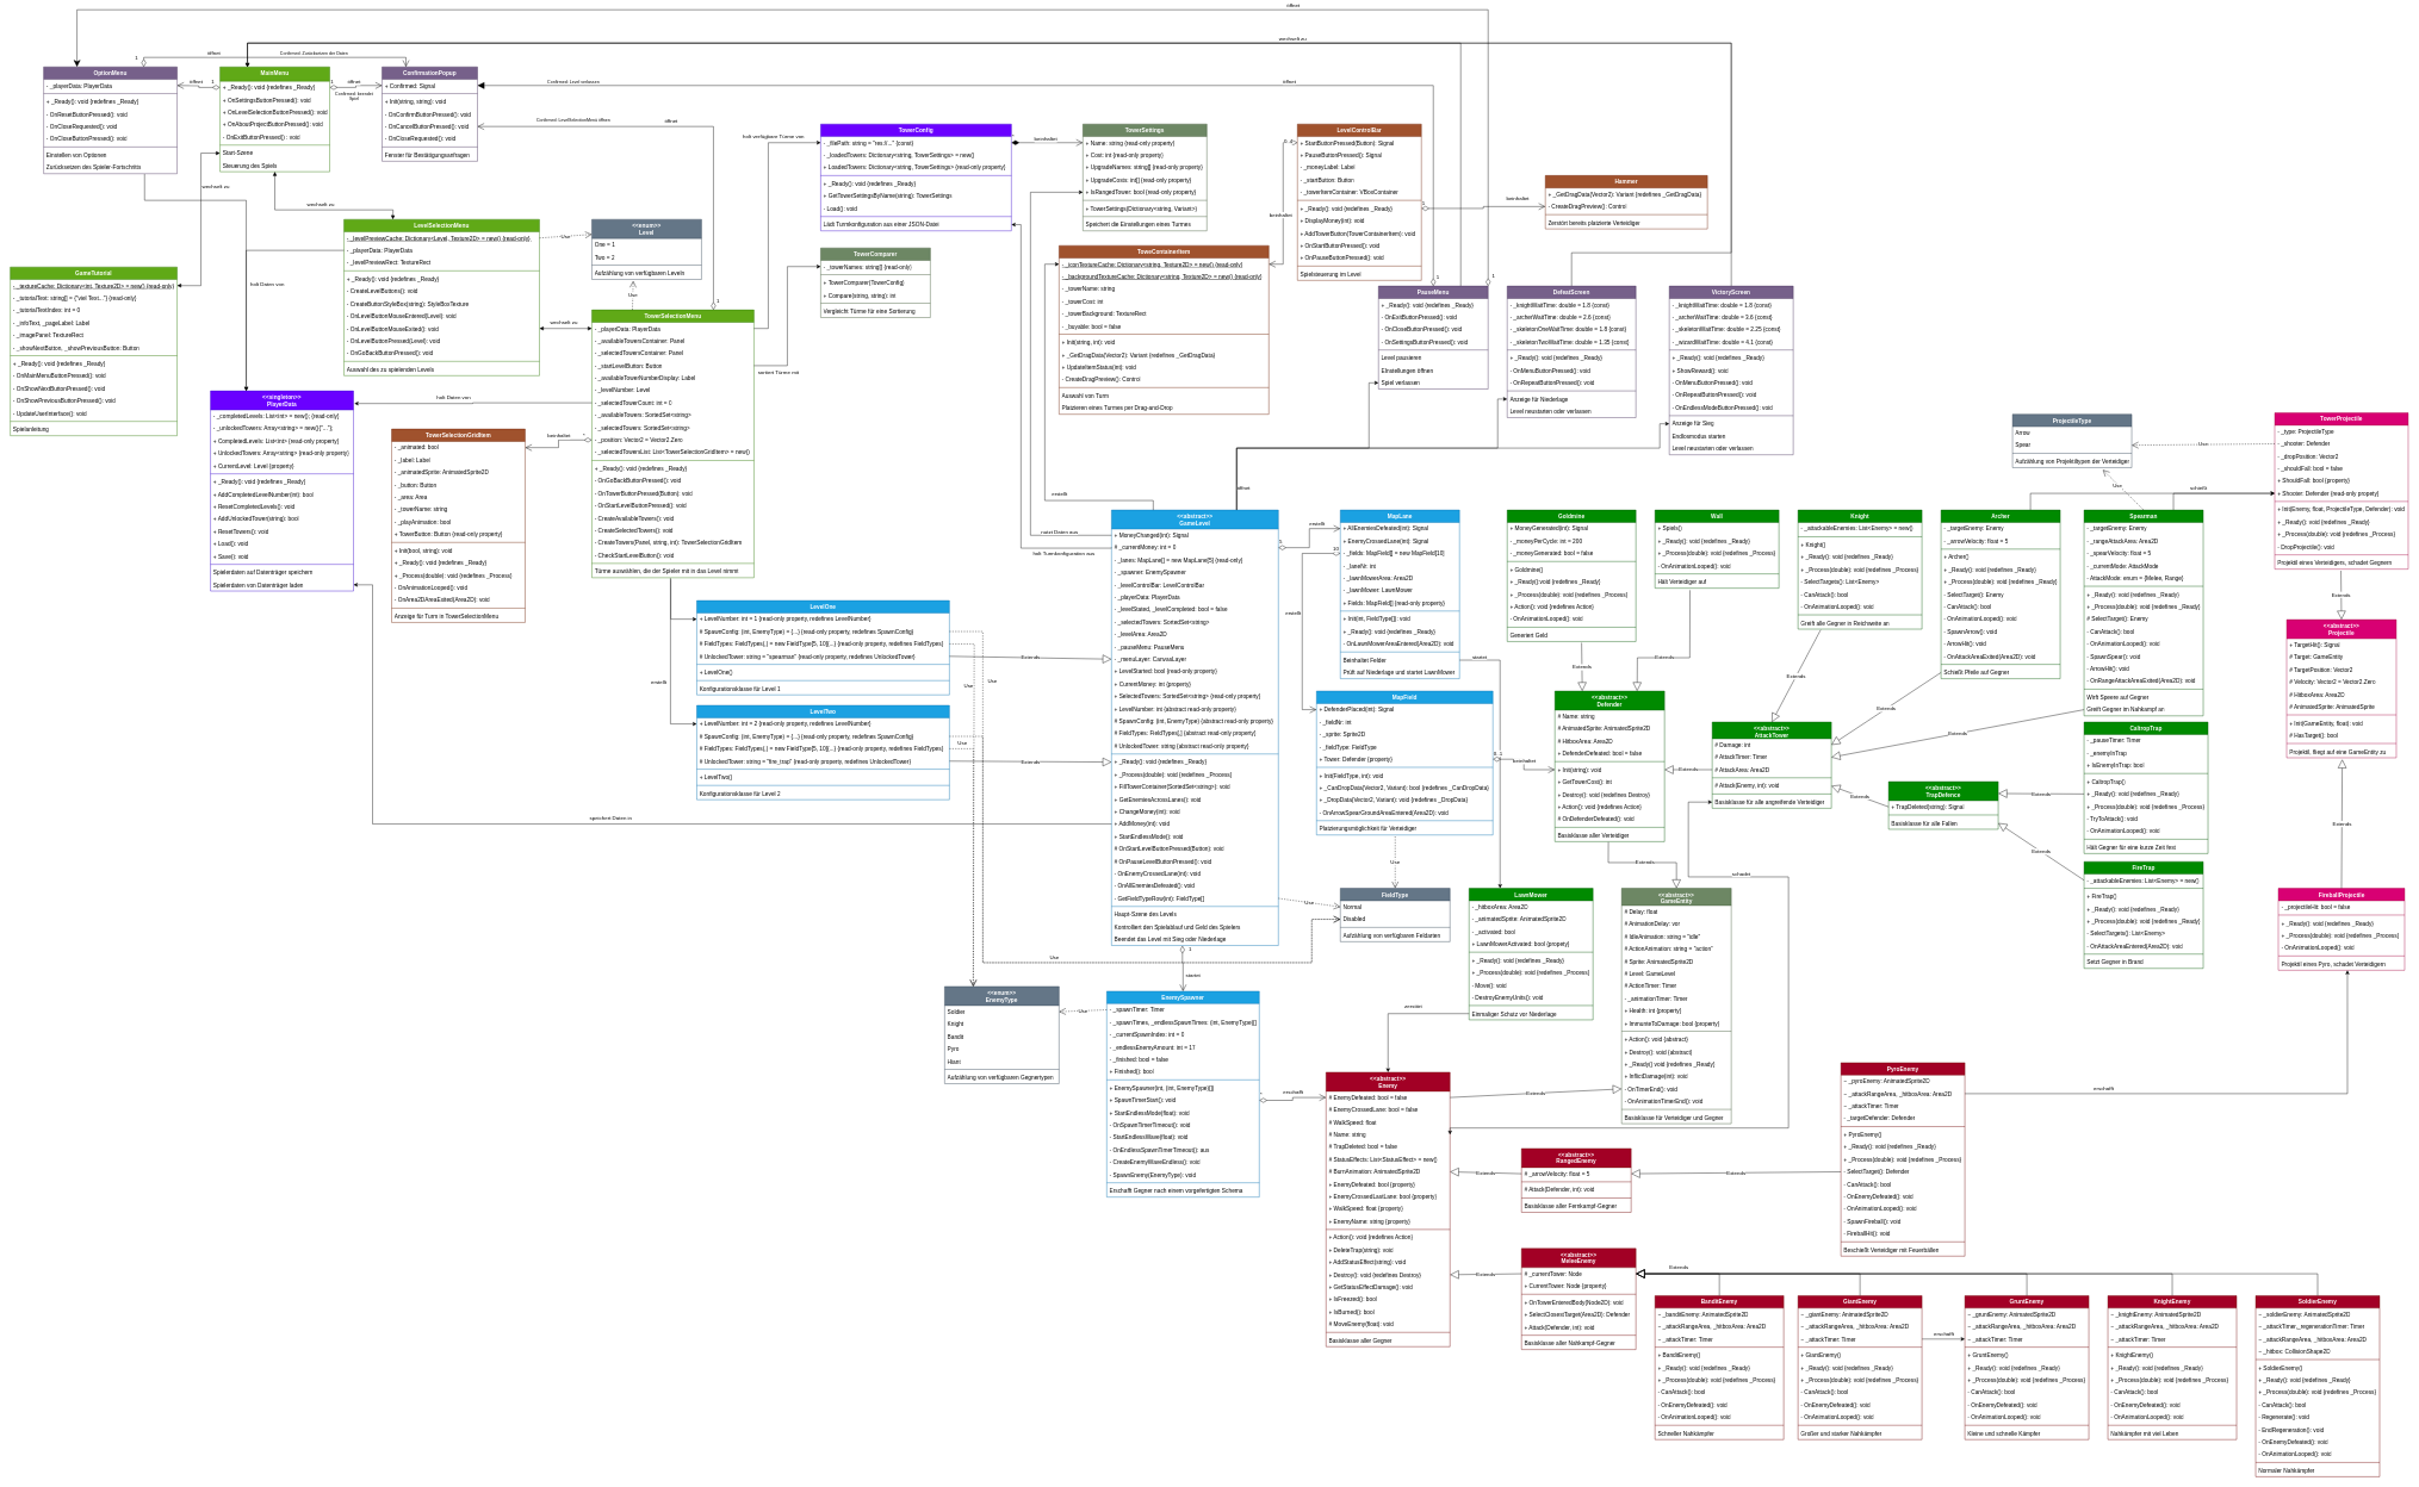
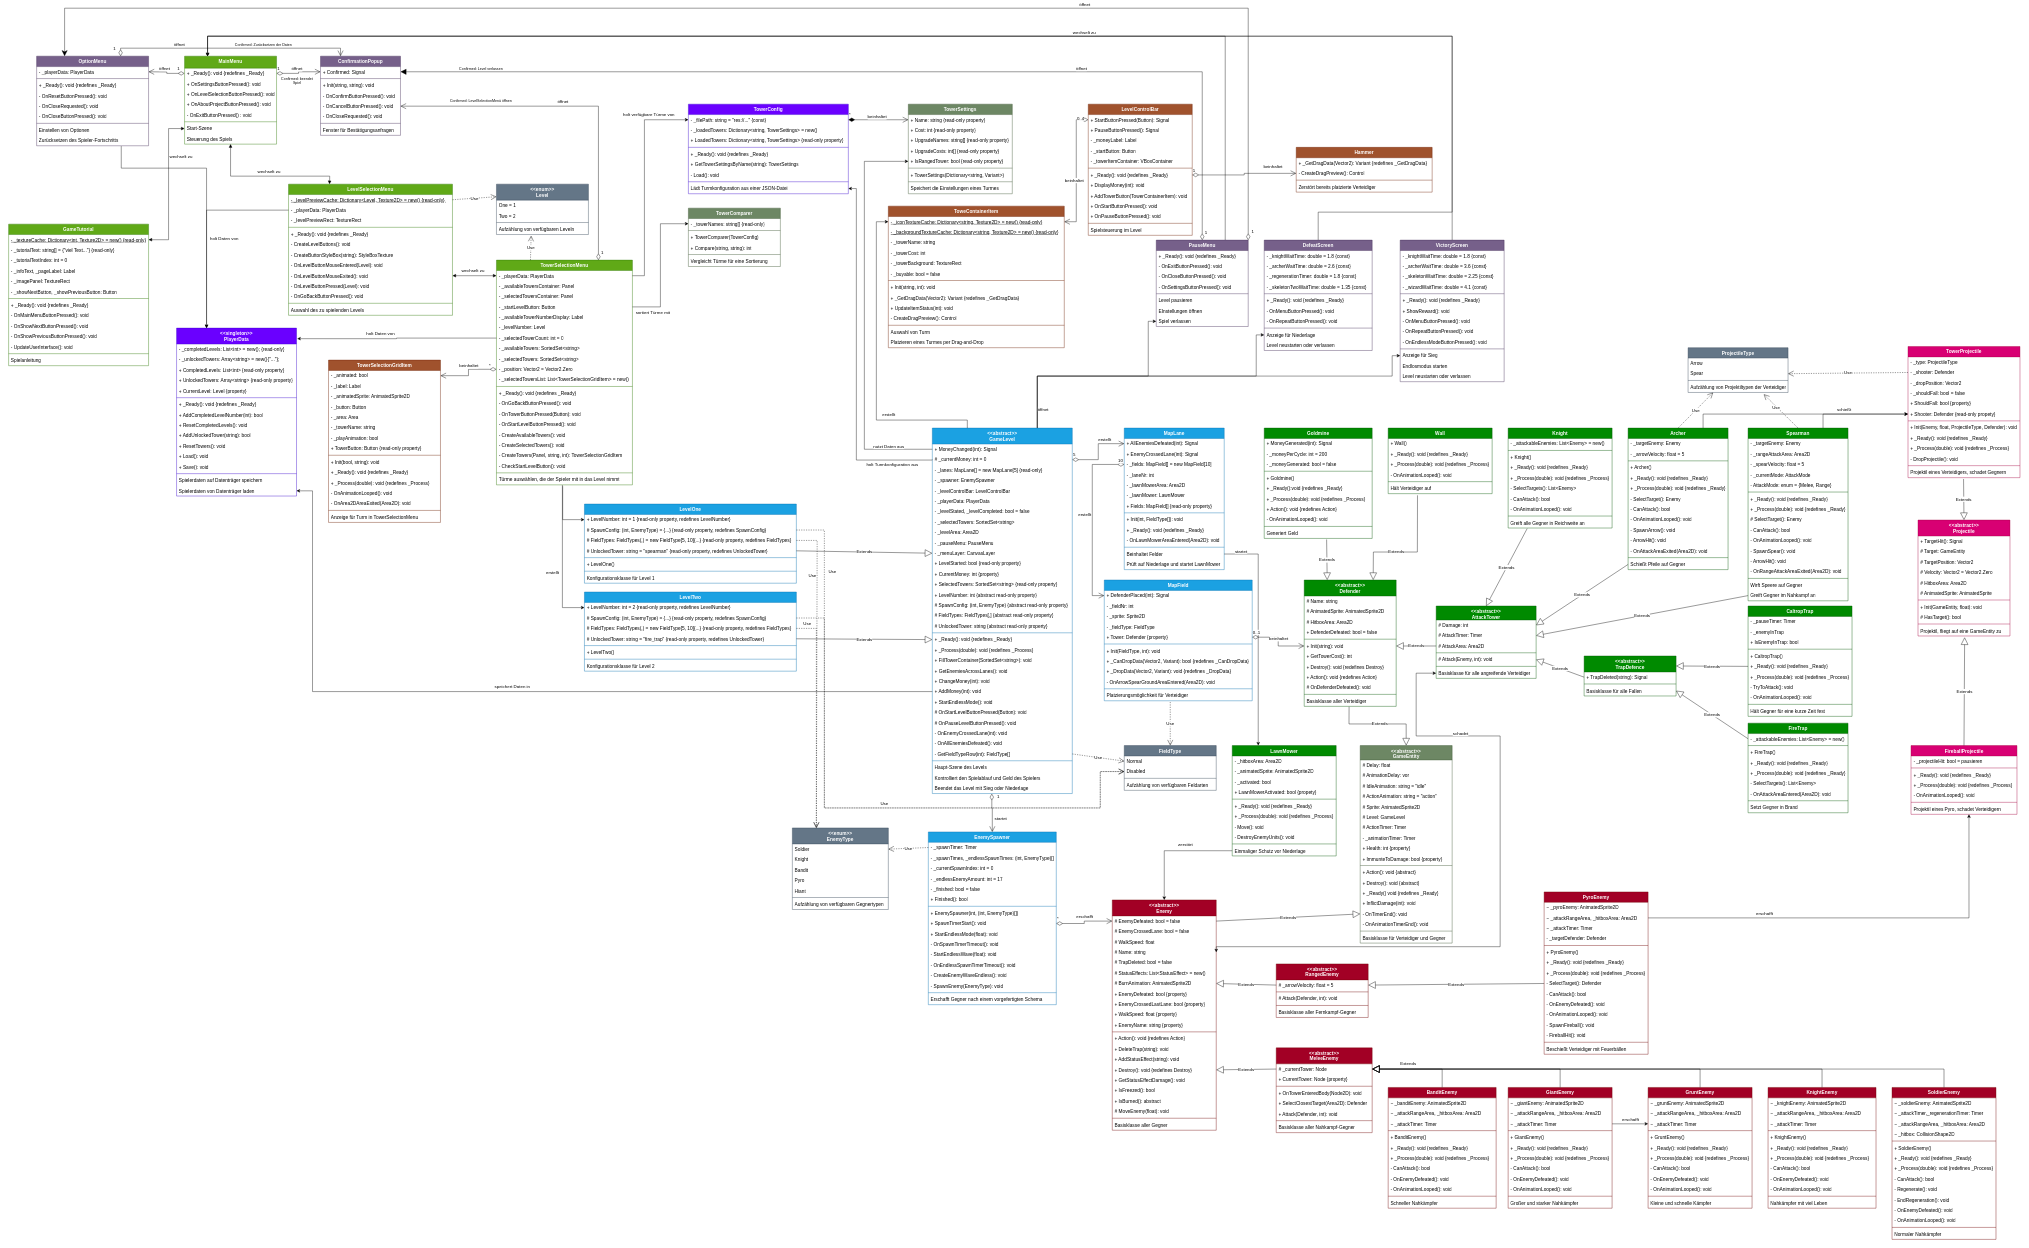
- <mxCell id="364" value="- _skeletonOneWaitTime: double = 1.8 {const}" style="text;strokeColor=none;fillColor=none;align=left;verticalAlign=top;spacingLeft=4;spacingRight=4;overflow=hidden;rotatable=0;points=[[0,0.5],[1,0.5]];portConstraint=eastwest;whiteSpace=wrap;html=1;" parent="361" vertex="1"><mxGeometry y="78" width="270" height="26" as="geometry" /></mxCell>
+ <mxCell id="364" value="- _regenerationTimer: double = 1.8 {const}" style="text;strokeColor=none;fillColor=none;align=left;verticalAlign=top;spacingLeft=4;spacingRight=4;overflow=hidden;rotatable=0;points=[[0,0.5],[1,0.5]];portConstraint=eastwest;whiteSpace=wrap;html=1;" parent="361" vertex="1"><mxGeometry y="78" width="270" height="26" as="geometry" /></mxCell>
+ <mxCell id="615" value="Use" style="endArrow=open;endSize=12;dashed=1;html=1;rounded=0;exitX=0.5;exitY=0;exitDx=0;exitDy=0;entryX=0.25;entryY=1.013;entryDx=0;entryDy=0;entryPerimeter=0;" edge="1" parent="1" source="545" target="614"><mxGeometry width="160" relative="1" as="geometry"><mxPoint x="4350" y="1140" as="sourcePoint" /><mxPoint x="4510" y="1140" as="targetPoint" /></mxGeometry></mxCell>
- <mxCell id="487" value="+ Spiels()" style="text;strokeColor=none;fillColor=none;align=left;verticalAlign=top;spacingLeft=4;spacingRight=4;overflow=hidden;rotatable=0;points=[[0,0.5],[1,0.5]];portConstraint=eastwest;whiteSpace=wrap;html=1;" parent="486" vertex="1"><mxGeometry y="26" width="260" height="26" as="geometry" /></mxCell>
+ <mxCell id="487" value="+ Wall()" style="text;strokeColor=none;fillColor=none;align=left;verticalAlign=top;spacingLeft=4;spacingRight=4;overflow=hidden;rotatable=0;points=[[0,0.5],[1,0.5]];portConstraint=eastwest;whiteSpace=wrap;html=1;" parent="486" vertex="1"><mxGeometry y="26" width="260" height="26" as="geometry" /></mxCell>
- <mxCell id="639" value="- _projectileHit: bool = false" style="text;strokeColor=none;fillColor=none;align=left;verticalAlign=top;spacingLeft=4;spacingRight=4;overflow=hidden;rotatable=0;points=[[0,0.5],[1,0.5]];portConstraint=eastwest;whiteSpace=wrap;html=1;" vertex="1" parent="638"><mxGeometry y="26" width="265" height="26" as="geometry" /></mxCell>
+ <mxCell id="639" value="- _projectileHit: bool = pausieren" style="text;strokeColor=none;fillColor=none;align=left;verticalAlign=top;spacingLeft=4;spacingRight=4;overflow=hidden;rotatable=0;points=[[0,0.5],[1,0.5]];portConstraint=eastwest;whiteSpace=wrap;html=1;" vertex="1" parent="638"><mxGeometry y="26" width="265" height="26" as="geometry" /></mxCell>
- <mxCell id="292" value="- OnEndlessSpawnTimerTimeout(): aus" style="text;strokeColor=none;fillColor=none;align=left;verticalAlign=top;spacingLeft=4;spacingRight=4;overflow=hidden;rotatable=0;points=[[0,0.5],[1,0.5]];portConstraint=eastwest;whiteSpace=wrap;html=1;" vertex="1" parent="279"><mxGeometry y="320" width="320" height="26" as="geometry" /></mxCell>
+ <mxCell id="292" value="- OnEndlessSpawnTimerTimeout(): void" style="text;strokeColor=none;fillColor=none;align=left;verticalAlign=top;spacingLeft=4;spacingRight=4;overflow=hidden;rotatable=0;points=[[0,0.5],[1,0.5]];portConstraint=eastwest;whiteSpace=wrap;html=1;" vertex="1" parent="279"><mxGeometry y="320" width="320" height="26" as="geometry" /></mxCell>
- <mxCell id="443" value="+ IsBurned(): bool" style="text;strokeColor=none;fillColor=none;align=left;verticalAlign=top;spacingLeft=4;spacingRight=4;overflow=hidden;rotatable=0;points=[[0,0.5],[1,0.5]];portConstraint=eastwest;whiteSpace=wrap;html=1;" vertex="1" parent="424"><mxGeometry y="490" width="260" height="26" as="geometry" /></mxCell>
+ <mxCell id="443" value="+ IsBurned(): abstract" style="text;strokeColor=none;fillColor=none;align=left;verticalAlign=top;spacingLeft=4;spacingRight=4;overflow=hidden;rotatable=0;points=[[0,0.5],[1,0.5]];portConstraint=eastwest;whiteSpace=wrap;html=1;" vertex="1" parent="424"><mxGeometry y="490" width="260" height="26" as="geometry" /></mxCell>
